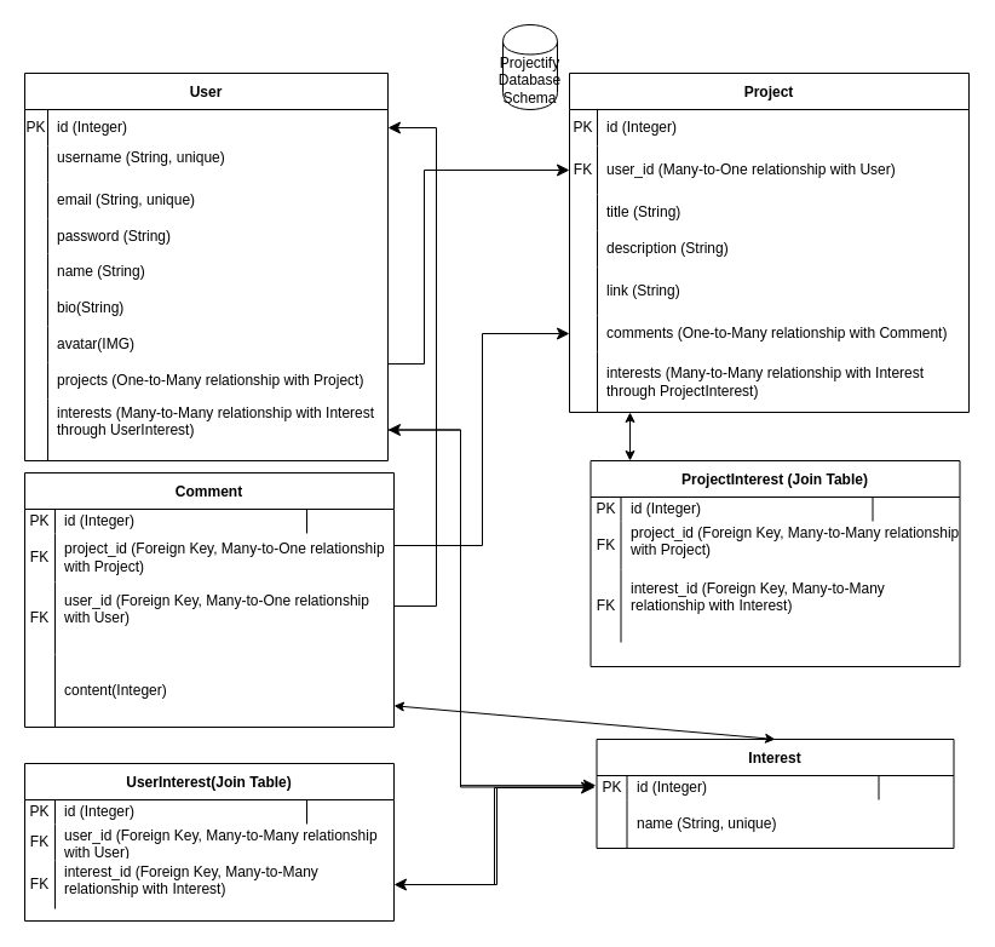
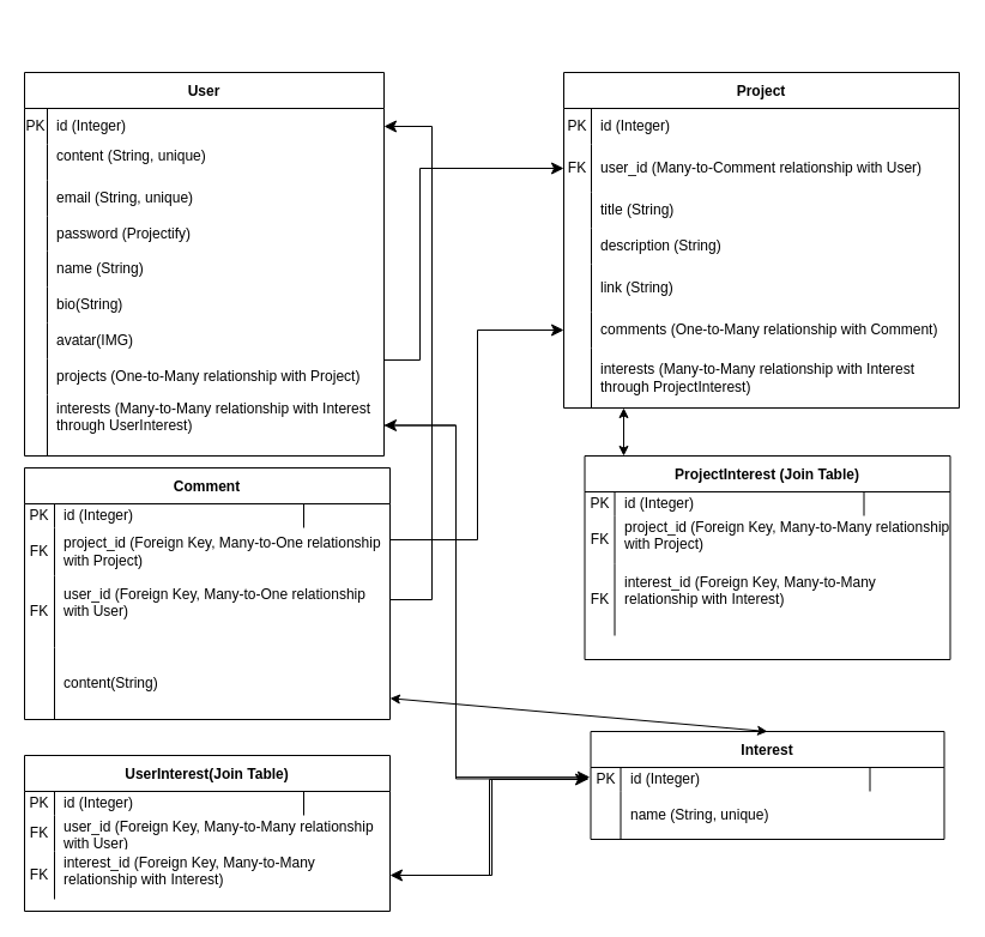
- <mxCell id="64" value="Projectify&lt;br&gt;Database&lt;br&gt;Schema" style="shape=cylinder;whiteSpace=wrap;html=1;boundedLbl=1;backgroundOutline=1;" vertex="1" parent="1"><mxGeometry x="415" width="45" height="70" as="geometry" y="20" /></mxCell>
- <mxCell id="8" value="&lt;div&gt;username (String, unique)&lt;/div&gt;&lt;div&gt;&lt;br&gt;&lt;/div&gt;" style="shape=partialRectangle;html=1;whiteSpace=wrap;connectable=0;fillColor=none;top=0;left=0;bottom=0;right=0;align=left;spacingLeft=6;overflow=hidden;" vertex="1" parent="6"><mxGeometry x="19" width="281" height="30" as="geometry"><mxRectangle width="281" height="30" as="alternateBounds" /></mxGeometry></mxCell>
+ <mxCell id="8" value="&lt;div&gt;content (String, unique)&lt;/div&gt;&lt;div&gt;&lt;br&gt;&lt;/div&gt;" style="shape=partialRectangle;html=1;whiteSpace=wrap;connectable=0;fillColor=none;top=0;left=0;bottom=0;right=0;align=left;spacingLeft=6;overflow=hidden;" vertex="1" parent="6"><mxGeometry x="19" width="281" height="30" as="geometry"><mxRectangle width="281" height="30" as="alternateBounds" /></mxGeometry></mxCell>
- <mxCell id="46" value="user_id (Many-to-One relationship with User)" style="shape=partialRectangle;html=1;whiteSpace=wrap;connectable=0;fillColor=none;top=0;left=0;bottom=0;right=0;align=left;spacingLeft=6;overflow=hidden;" vertex="1" parent="44"><mxGeometry x="23" width="307" height="40" as="geometry"><mxRectangle width="307" height="40" as="alternateBounds" /></mxGeometry></mxCell>
+ <mxCell id="46" value="user_id (Many-to-Comment relationship with User)" style="shape=partialRectangle;html=1;whiteSpace=wrap;connectable=0;fillColor=none;top=0;left=0;bottom=0;right=0;align=left;spacingLeft=6;overflow=hidden;" vertex="1" parent="44"><mxGeometry x="23" width="307" height="40" as="geometry"><mxRectangle width="307" height="40" as="alternateBounds" /></mxGeometry></mxCell>
- <mxCell id="14" value="&lt;div&gt;password (String)&lt;/div&gt;" style="shape=partialRectangle;html=1;whiteSpace=wrap;connectable=0;fillColor=none;top=0;left=0;bottom=0;right=0;align=left;spacingLeft=6;overflow=hidden;" vertex="1" parent="12"><mxGeometry x="19" width="281" height="29" as="geometry"><mxRectangle width="281" height="29" as="alternateBounds" /></mxGeometry></mxCell>
+ <mxCell id="14" value="&lt;div&gt;password (Projectify)&lt;/div&gt;" style="shape=partialRectangle;html=1;whiteSpace=wrap;connectable=0;fillColor=none;top=0;left=0;bottom=0;right=0;align=left;spacingLeft=6;overflow=hidden;" vertex="1" parent="12"><mxGeometry x="19" width="281" height="29" as="geometry"><mxRectangle width="281" height="29" as="alternateBounds" /></mxGeometry></mxCell>
- <mxCell id="100" value="&lt;div&gt;&lt;div&gt;&lt;div&gt;content(Integer)&lt;/div&gt;&lt;/div&gt;&lt;/div&gt;" style="shape=partialRectangle;html=1;whiteSpace=wrap;connectable=0;fillColor=none;top=0;left=0;bottom=0;right=0;align=left;spacingLeft=6;overflow=hidden;" vertex="1" parent="98"><mxGeometry x="25" width="280" height="60" as="geometry"><mxRectangle width="280" height="60" as="alternateBounds" /></mxGeometry></mxCell>
+ <mxCell id="100" value="&lt;div&gt;&lt;div&gt;&lt;div&gt;content(String)&lt;/div&gt;&lt;/div&gt;&lt;/div&gt;" style="shape=partialRectangle;html=1;whiteSpace=wrap;connectable=0;fillColor=none;top=0;left=0;bottom=0;right=0;align=left;spacingLeft=6;overflow=hidden;" vertex="1" parent="98"><mxGeometry x="25" width="280" height="60" as="geometry"><mxRectangle width="280" height="60" as="alternateBounds" /></mxGeometry></mxCell>
